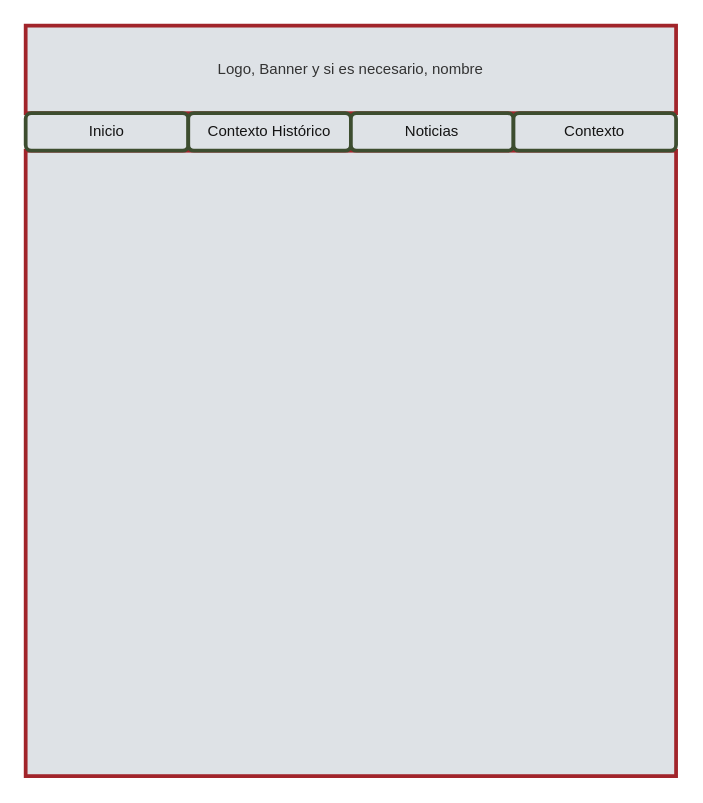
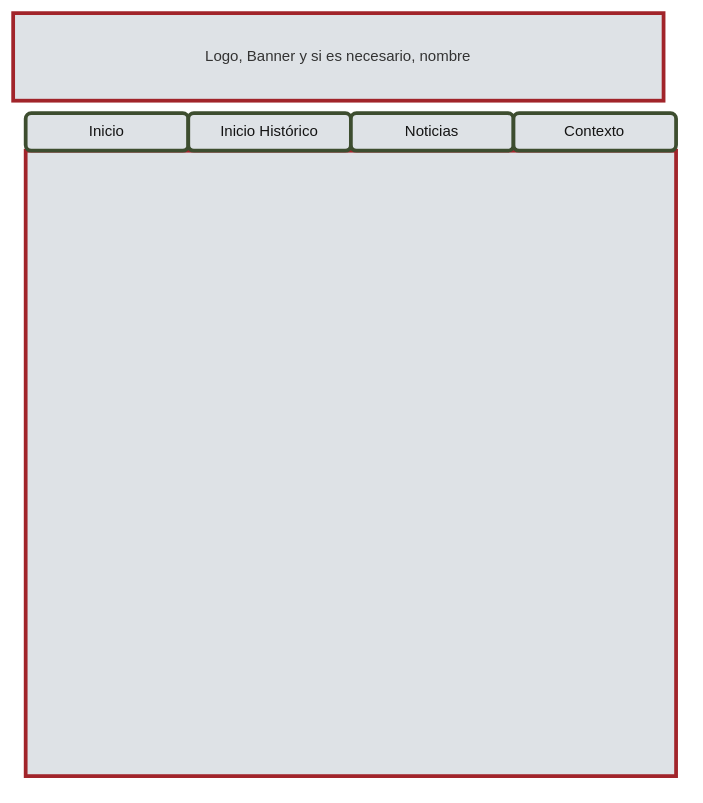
- <mxCell id="3" value="&lt;font color=&quot;#333333&quot;&gt;Logo, Banner y si es necesario, nombre&lt;/font&gt;" style="rounded=0;whiteSpace=wrap;html=1;fillColor=#DEE2E6;strokeColor=#A1242A;strokeWidth=3;shadow=0;glass=0;" vertex="1" parent="1"><mxGeometry x="20" y="20" width="520" height="70" as="geometry" /></mxCell>
+ <mxCell id="3" value="&lt;font color=&quot;#333333&quot;&gt;Logo, Banner y si es necesario, nombre&lt;/font&gt;" style="rounded=0;whiteSpace=wrap;html=1;fillColor=#DEE2E6;strokeColor=#A1242A;strokeWidth=3;shadow=0;glass=0;" vertex="1" parent="1"><mxGeometry x="10" y="10" width="520" height="70" as="geometry" /></mxCell>
- <mxCell id="5" value="&lt;font color=&quot;#141414&quot;&gt;Contexto Histórico&lt;/font&gt;" style="rounded=1;whiteSpace=wrap;html=1;fillColor=#DEE2E6;gradientColor=none;strokeColor=#3D4D2F;strokeWidth=3;perimeterSpacing=1;" vertex="1" parent="1"><mxGeometry x="150" y="90" width="130" height="30" as="geometry" /></mxCell>
+ <mxCell id="5" value="&lt;font color=&quot;#141414&quot;&gt;Inicio Histórico&lt;/font&gt;" style="rounded=1;whiteSpace=wrap;html=1;fillColor=#DEE2E6;gradientColor=none;strokeColor=#3D4D2F;strokeWidth=3;perimeterSpacing=1;" vertex="1" parent="1"><mxGeometry x="150" y="90" width="130" height="30" as="geometry" /></mxCell>
